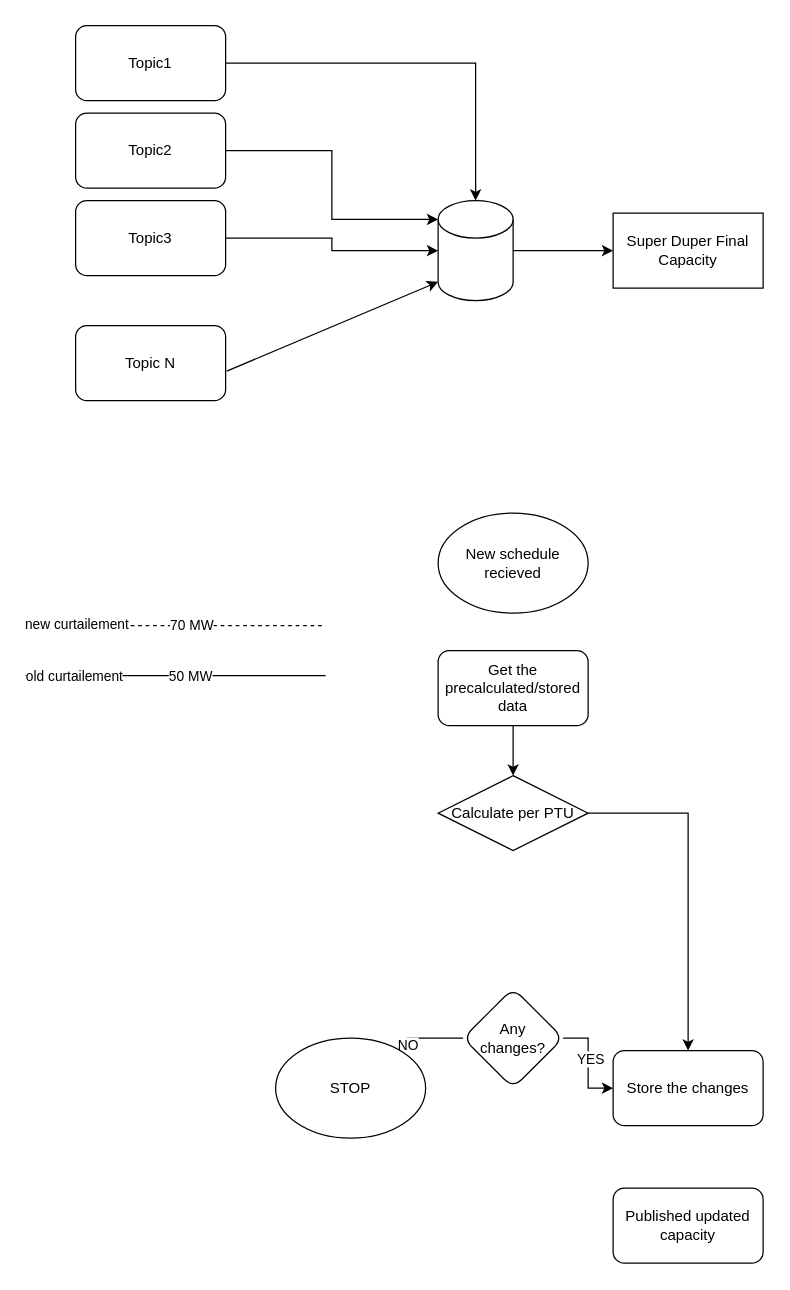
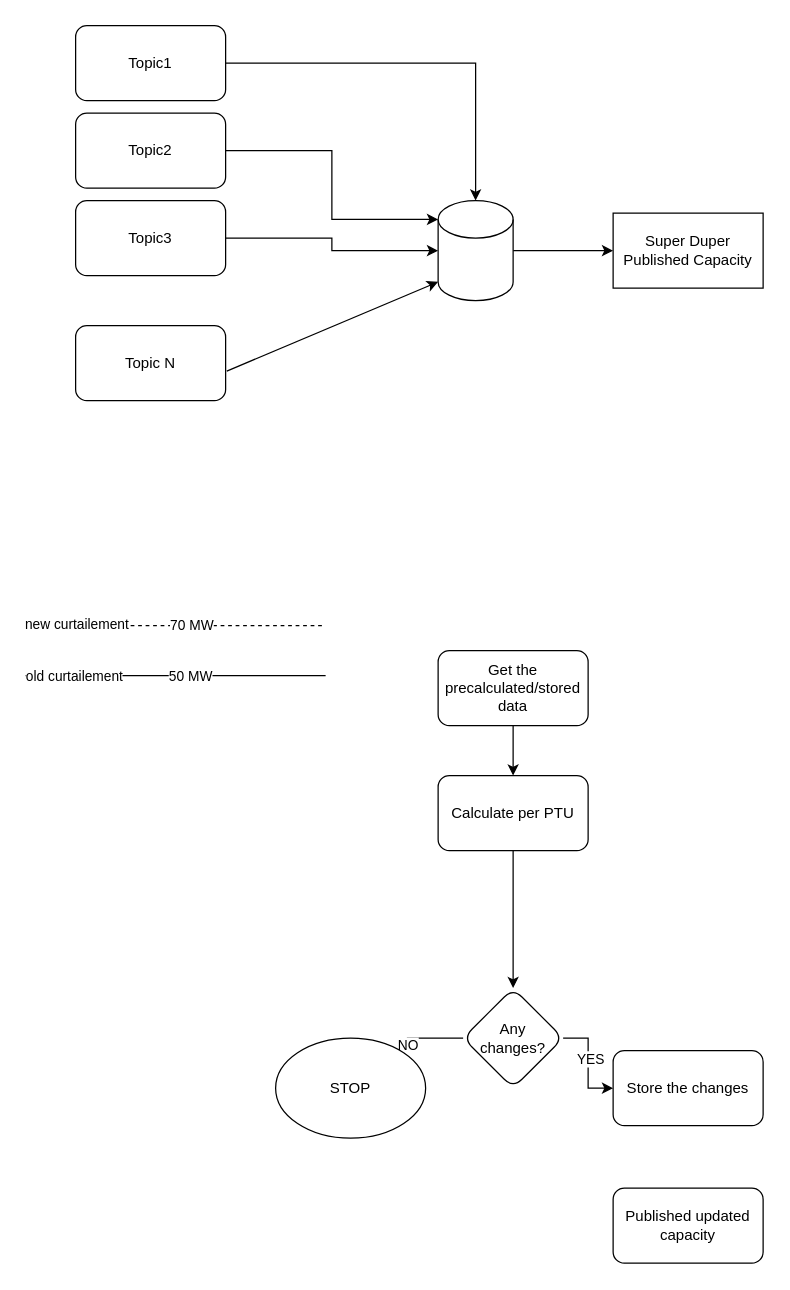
- <mxCell id="12" value="Super Duper Final Capacity" style="rounded=0;whiteSpace=wrap;html=1;" vertex="1" parent="1"><mxGeometry x="490" y="170" width="120" height="60" as="geometry" /></mxCell>
+ <mxCell id="12" value="Super Duper Published Capacity" style="rounded=0;whiteSpace=wrap;html=1;" vertex="1" parent="1"><mxGeometry x="490" y="170" width="120" height="60" as="geometry" /></mxCell>
- <mxCell id="24" value="New schedule recieved" style="ellipse;whiteSpace=wrap;html=1;" vertex="1" parent="1"><mxGeometry x="350" y="410" width="120" height="80" as="geometry" /></mxCell>
- <mxCell id="16" value="Calculate per PTU" style="rhombus;whiteSpace=wrap;html=1;" vertex="1" parent="1"><mxGeometry x="350" y="620" width="120" height="60" as="geometry" /></mxCell>
+ <mxCell id="16" value="Calculate per PTU" style="whiteSpace=wrap;html=1;rounded=1;" vertex="1" parent="1"><mxGeometry x="350" y="620" width="120" height="60" as="geometry" /></mxCell>
- <mxCell id="15" value="" style="edgeStyle=orthogonalEdgeStyle;rounded=0;orthogonalLoop=1;jettySize=auto;html=1;" edge="1" parent="1" source="16" target="21"><mxGeometry relative="1" as="geometry" /></mxCell>
+ <mxCell id="15" value="" style="edgeStyle=orthogonalEdgeStyle;rounded=0;orthogonalLoop=1;jettySize=auto;html=1;" edge="1" parent="1" source="16" target="20"><mxGeometry relative="1" as="geometry" /></mxCell>
